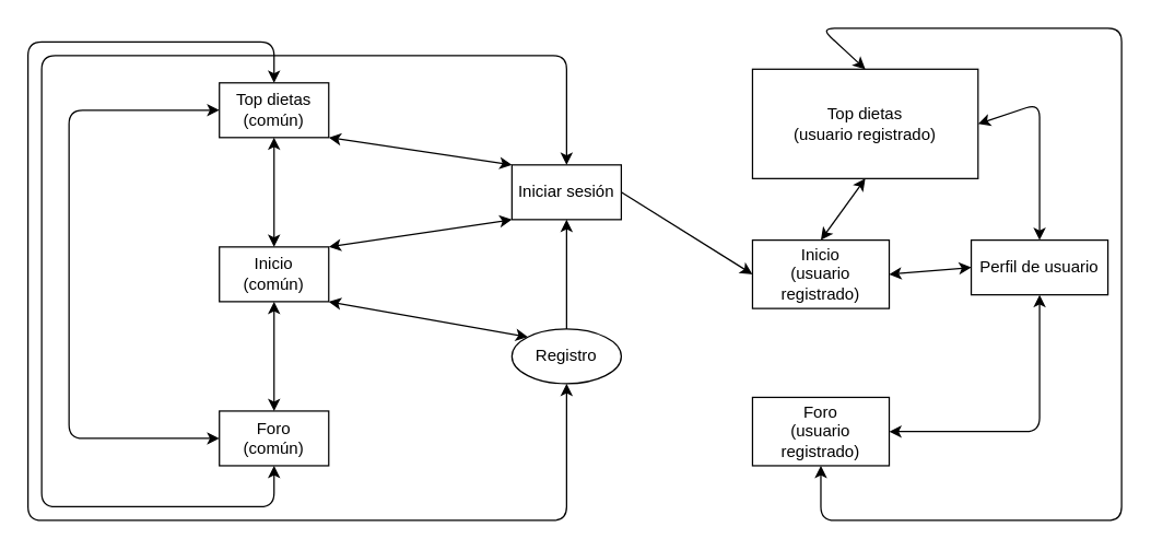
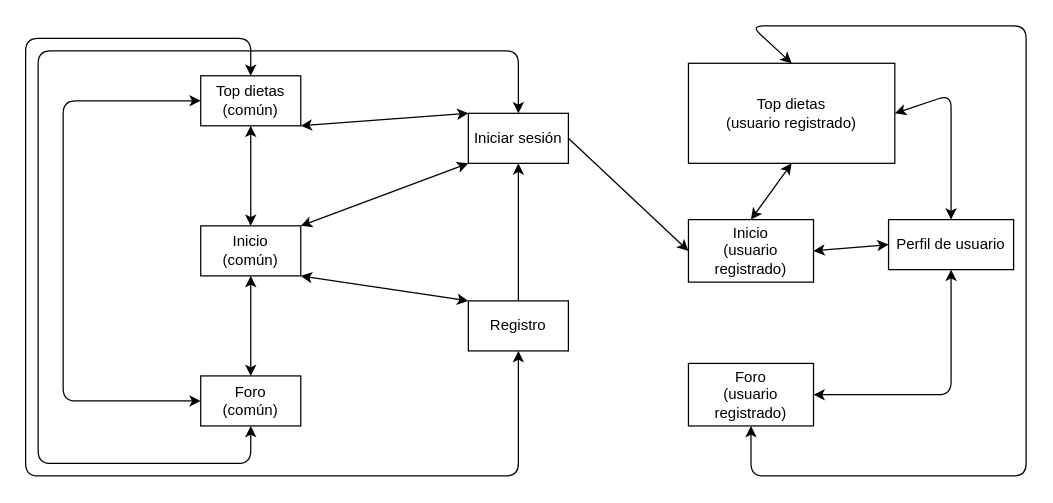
- <mxCell id="5" value="Iniciar sesión" style="rounded=0;whiteSpace=wrap;html=1;" vertex="1" parent="1"><mxGeometry x="374" y="120" width="80" height="40" as="geometry" /></mxCell>
+ <mxCell id="5" value="Iniciar sesión" style="rounded=0;whiteSpace=wrap;html=1;" vertex="1" parent="1"><mxGeometry x="374" y="90" width="80" height="40" as="geometry" /></mxCell>
- <mxCell id="6" value="Registro" style="ellipse;whiteSpace=wrap;html=1;" vertex="1" parent="1"><mxGeometry x="374" y="240" width="80" height="40" as="geometry" /></mxCell>
+ <mxCell id="6" value="Registro" style="rounded=0;whiteSpace=wrap;html=1;" vertex="1" parent="1"><mxGeometry x="374" y="240" width="80" height="40" as="geometry" /></mxCell>
